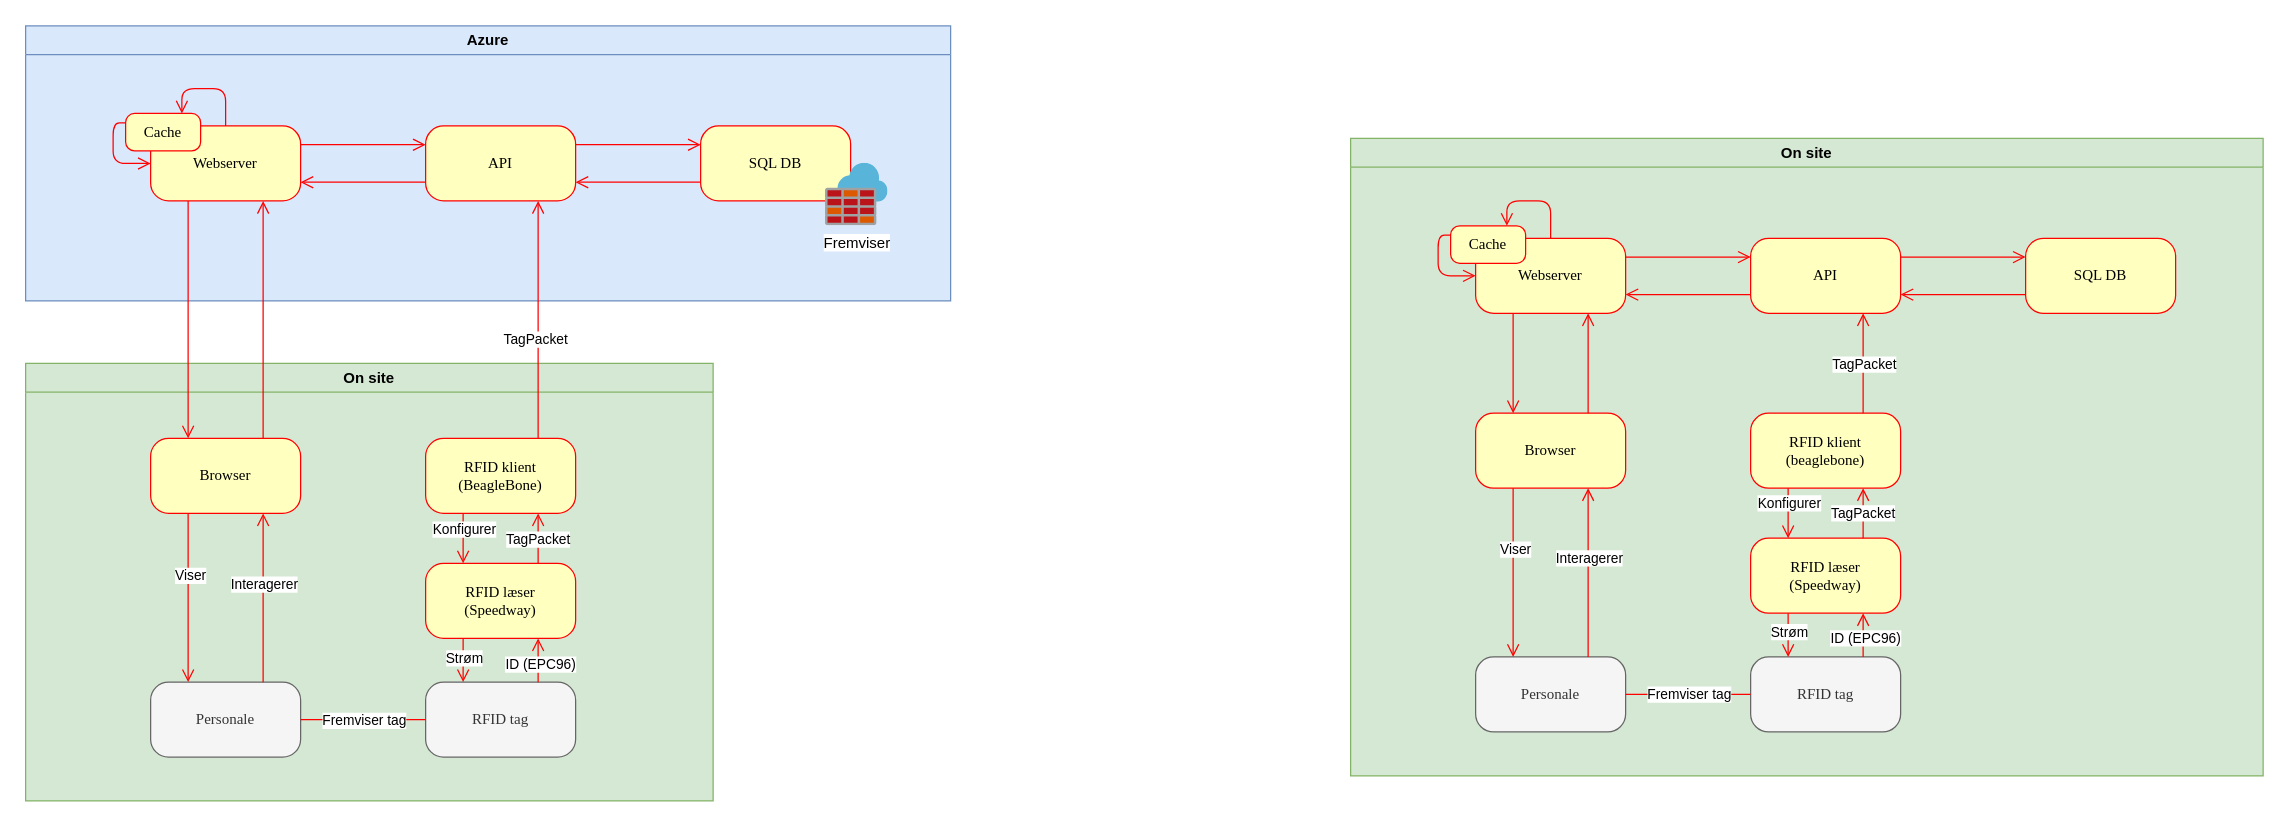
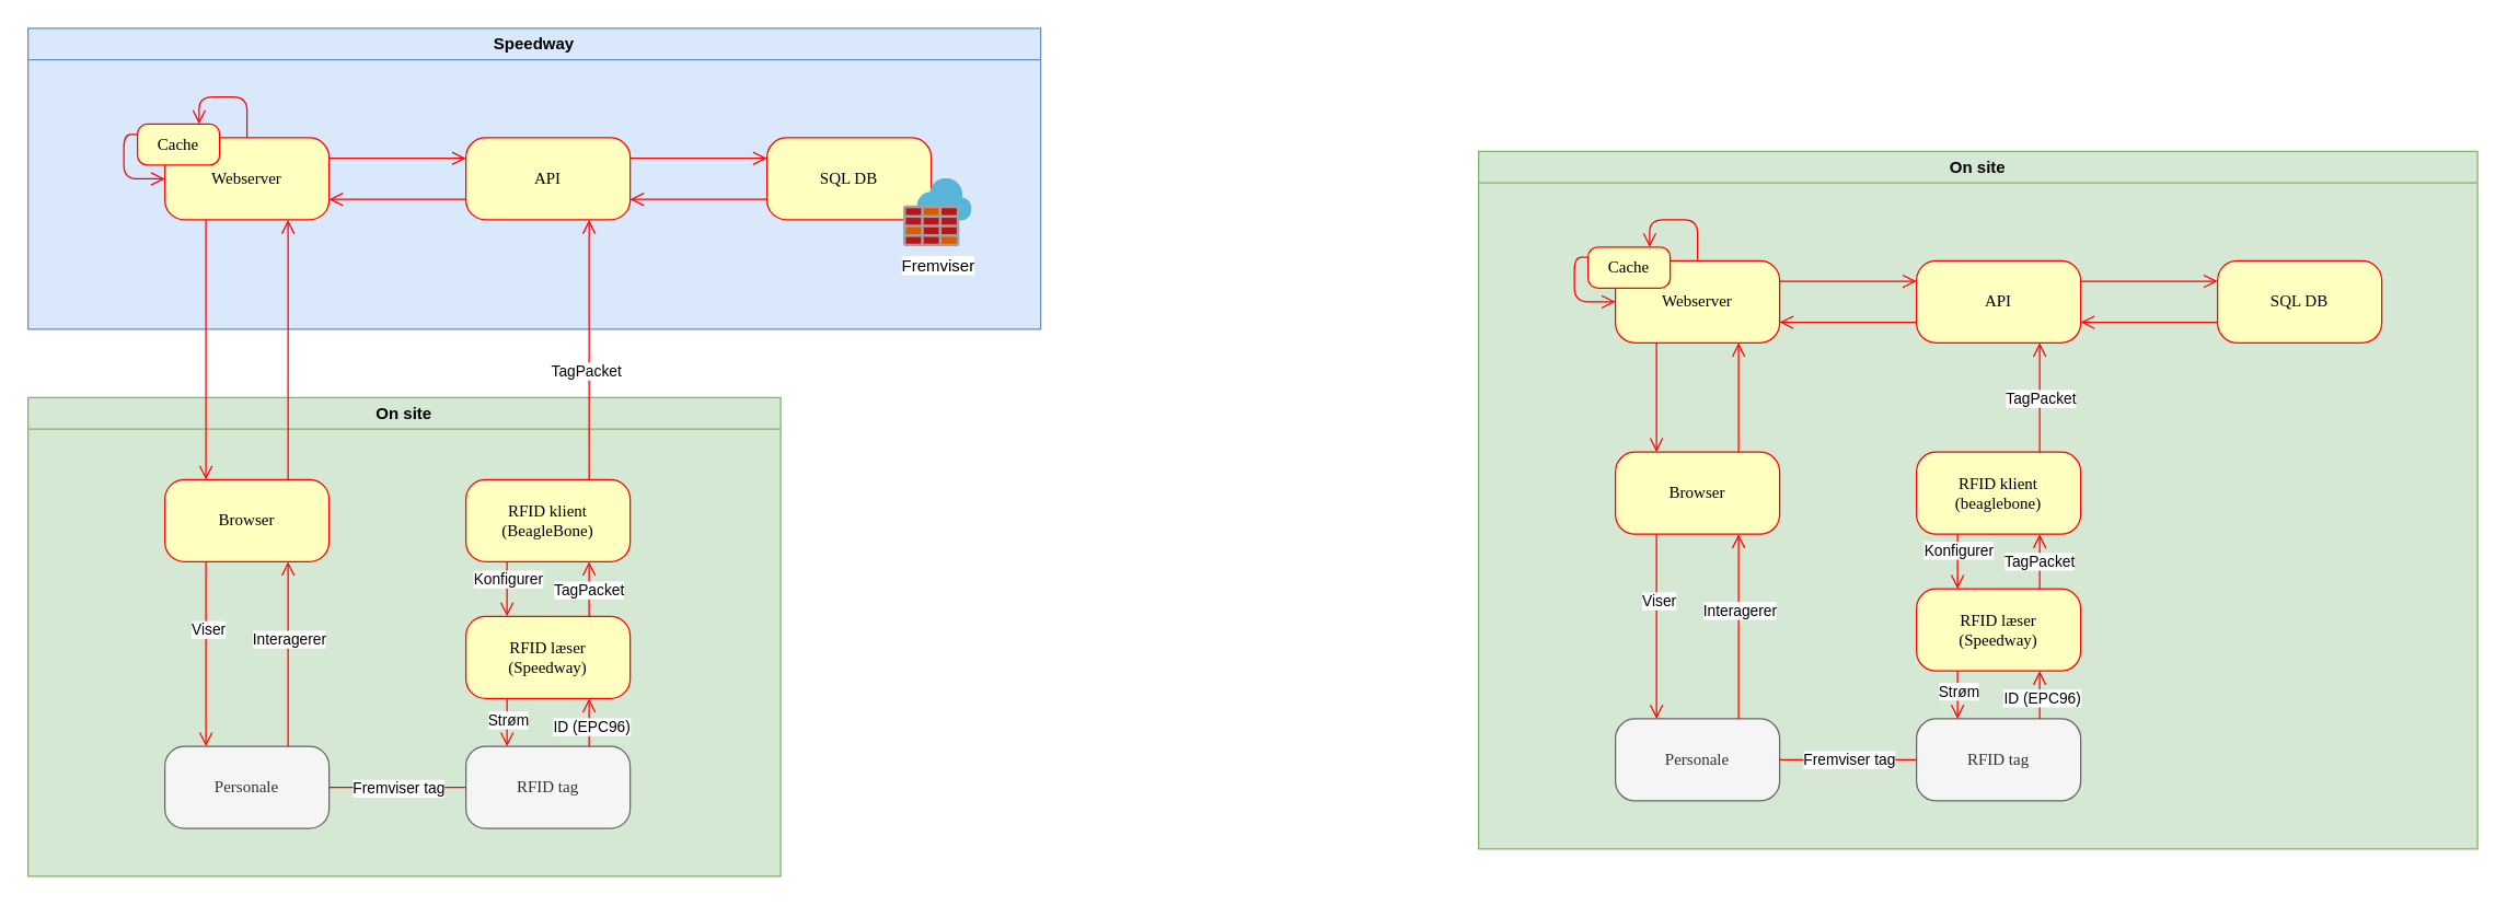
- <mxCell id="2" value="Azure" style="swimlane;whiteSpace=wrap;html=1;fillColor=#dae8fc;strokeColor=#6c8ebf;swimlaneFillColor=#DAE8FC;" parent="1" vertex="1"><mxGeometry x="20" y="20" width="740" height="220" as="geometry" /></mxCell>
+ <mxCell id="2" value="Speedway" style="swimlane;whiteSpace=wrap;html=1;fillColor=#dae8fc;strokeColor=#6c8ebf;swimlaneFillColor=#DAE8FC;" parent="1" vertex="1"><mxGeometry x="20" y="20" width="740" height="220" as="geometry" /></mxCell>
